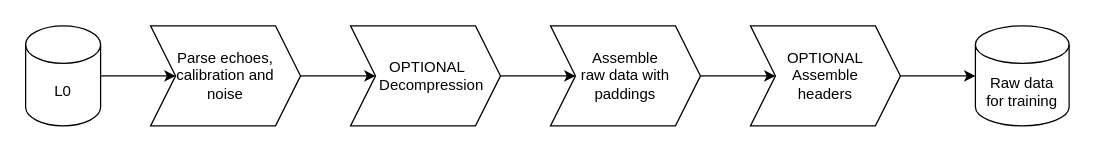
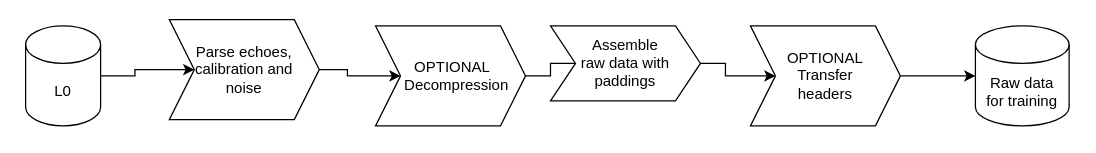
- <mxCell id="5" value="&lt;div&gt;Parse echoes,&lt;/div&gt;&lt;div&gt;calibration and&lt;/div&gt;noise" style="shape=step;perimeter=stepPerimeter;whiteSpace=wrap;html=1;fixedSize=1;" vertex="1" parent="1"><mxGeometry x="120" y="20" width="120" height="80" as="geometry" /></mxCell>
+ <mxCell id="5" value="&lt;div&gt;Parse echoes,&lt;/div&gt;&lt;div&gt;calibration and&lt;/div&gt;noise" style="shape=step;perimeter=stepPerimeter;whiteSpace=wrap;html=1;fixedSize=1;" vertex="1" parent="1"><mxGeometry x="135" y="15" width="120" height="80" as="geometry" /></mxCell>
- <mxCell id="7" value="&amp;nbsp;OPTIONAL&lt;br&gt;&amp;nbsp;&amp;nbsp; Decompression" style="shape=step;perimeter=stepPerimeter;whiteSpace=wrap;html=1;fixedSize=1;" vertex="1" parent="1"><mxGeometry x="280" y="20" width="120" height="80" as="geometry" /></mxCell>
+ <mxCell id="7" value="&amp;nbsp;OPTIONAL&lt;br&gt;&amp;nbsp;&amp;nbsp; Decompression" style="shape=step;perimeter=stepPerimeter;whiteSpace=wrap;html=1;fixedSize=1;" vertex="1" parent="1"><mxGeometry x="300" y="20" width="120" height="80" as="geometry" /></mxCell>
- <mxCell id="9" value="Assemble&lt;br&gt;raw data with paddings" style="shape=step;perimeter=stepPerimeter;whiteSpace=wrap;html=1;fixedSize=1;" vertex="1" parent="1"><mxGeometry x="440" y="20" width="120" height="80" as="geometry" /></mxCell>
+ <mxCell id="9" value="Assemble&lt;br&gt;raw data with paddings" style="shape=step;perimeter=stepPerimeter;whiteSpace=wrap;html=1;fixedSize=1;" vertex="1" parent="1"><mxGeometry x="440" y="20" width="120" height="60" as="geometry" /></mxCell>
- <mxCell id="12" value="OPTIONAL&lt;br&gt;Assemble&lt;br&gt;headers" style="shape=step;perimeter=stepPerimeter;whiteSpace=wrap;html=1;fixedSize=1;" vertex="1" parent="1"><mxGeometry x="600" y="20" width="120" height="80" as="geometry" /></mxCell>
+ <mxCell id="12" value="OPTIONAL&lt;br&gt;Transfer&lt;br&gt;headers" style="shape=step;perimeter=stepPerimeter;whiteSpace=wrap;html=1;fixedSize=1;" vertex="1" parent="1"><mxGeometry x="600" y="20" width="120" height="80" as="geometry" /></mxCell>
